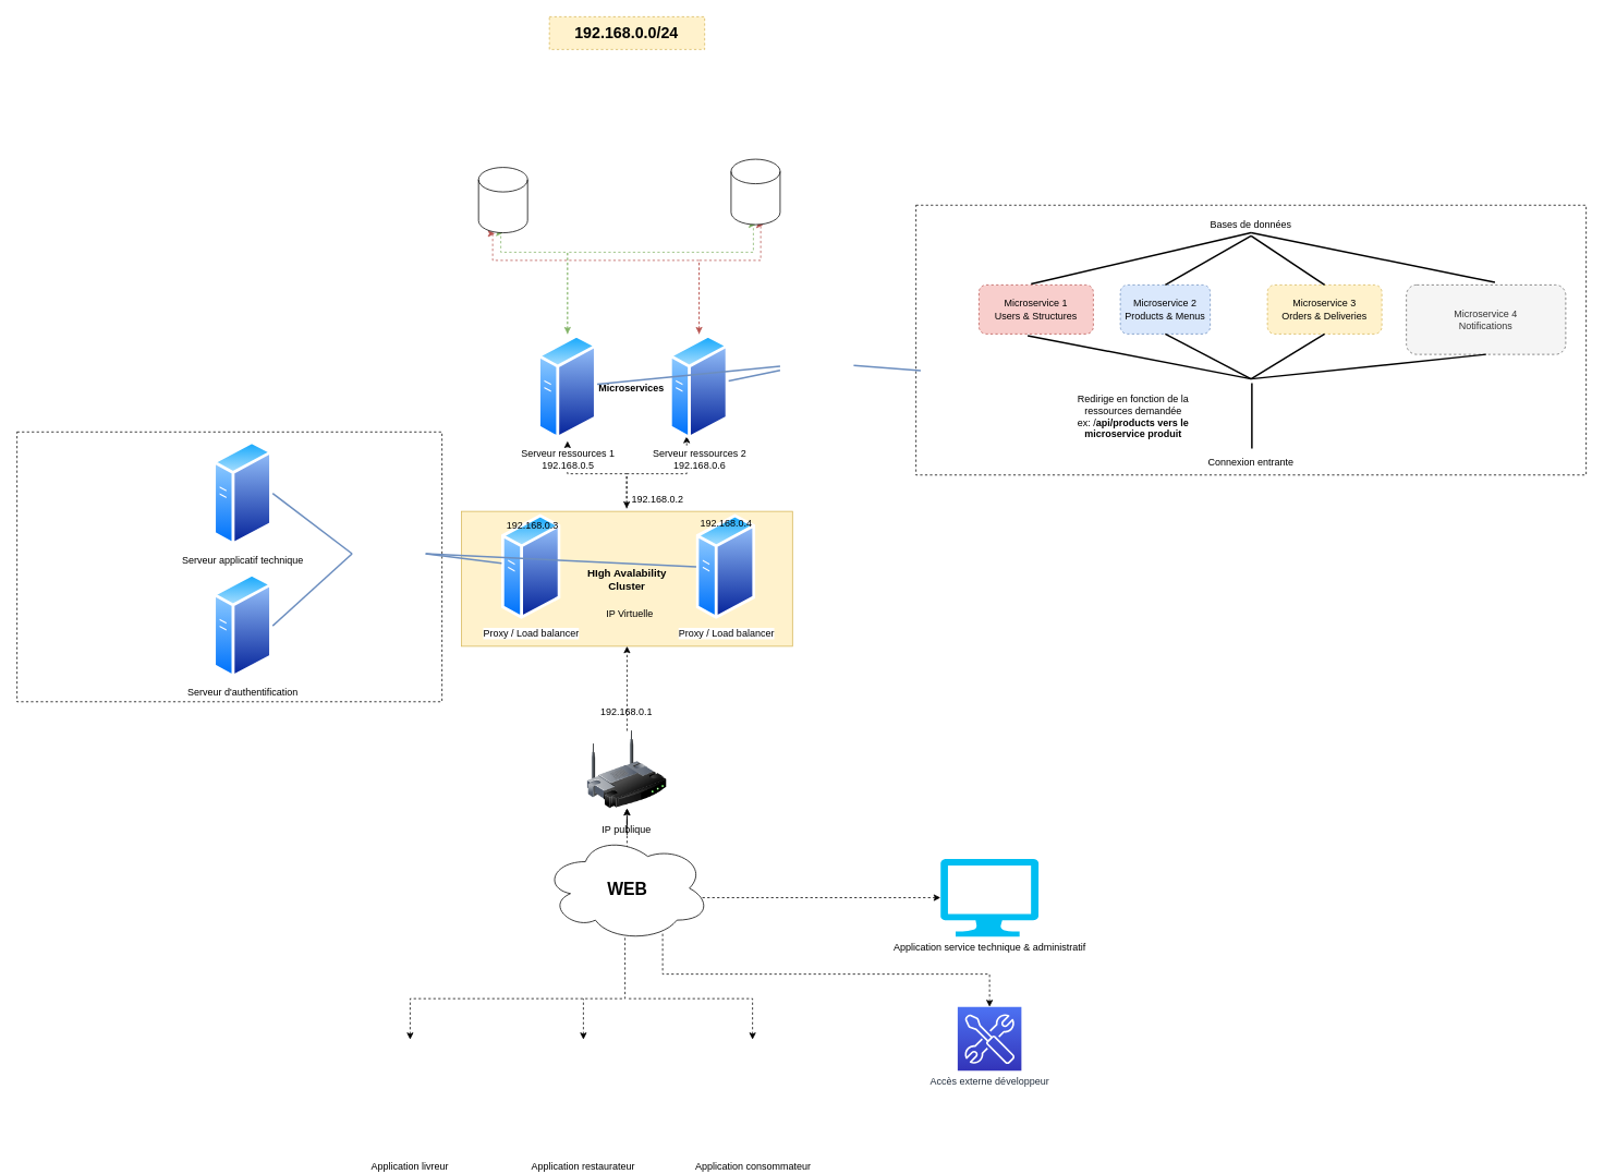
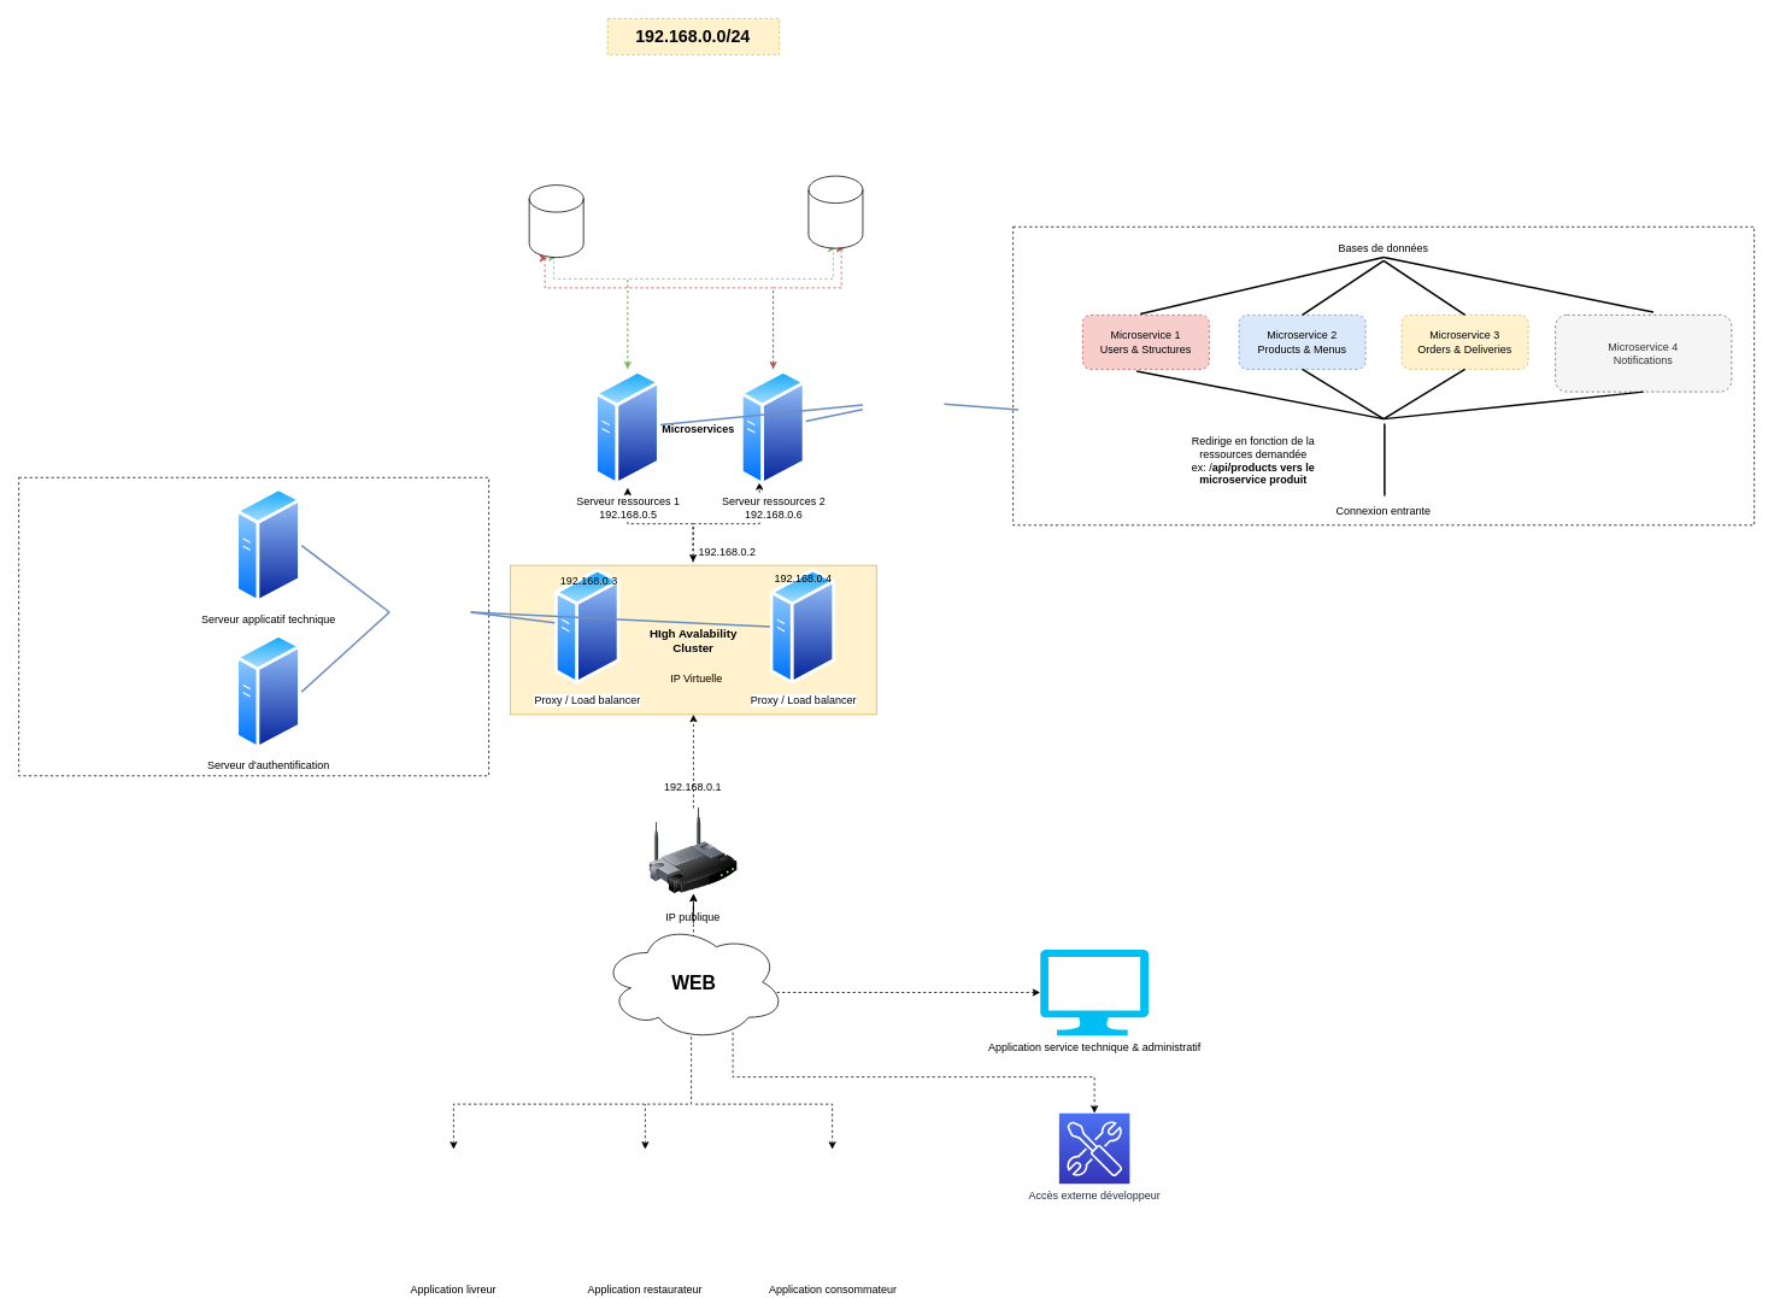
- <mxCell id="45" value="Microservice 2&lt;br&gt;Products &amp;amp; Menus" style="rounded=1;whiteSpace=wrap;html=1;dashed=1;fillColor=#dae8fc;strokeColor=#6c8ebf;" parent="1" vertex="1"><mxGeometry x="1370" y="348" width="110" height="60" as="geometry" /></mxCell>
+ <mxCell id="45" value="Microservice 2&lt;br&gt;Products &amp;amp; Menus" style="rounded=1;whiteSpace=wrap;html=1;dashed=1;fillColor=#dae8fc;strokeColor=#6c8ebf;" parent="1" vertex="1"><mxGeometry x="1370" y="348" width="140" height="60" as="geometry" /></mxCell>
